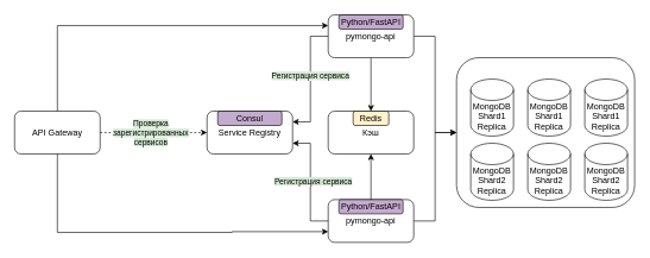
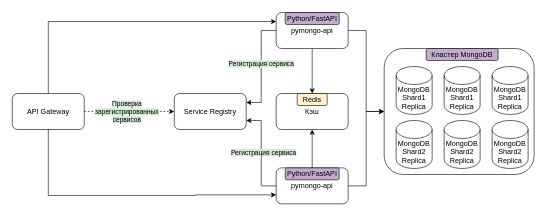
+ <mxCell id="22" value="Кластер MongoDB" style="rounded=1;whiteSpace=wrap;html=1;fillColor=#C3ABD0;" parent="20" vertex="1"><mxGeometry x="70" width="120" height="20" as="geometry" /></mxCell>
- <mxCell id="10" value="Consul" style="rounded=1;whiteSpace=wrap;html=1;fillColor=#C3ABD0;" vertex="1" parent="8"><mxGeometry x="15" width="90" height="20" as="geometry" /></mxCell>
